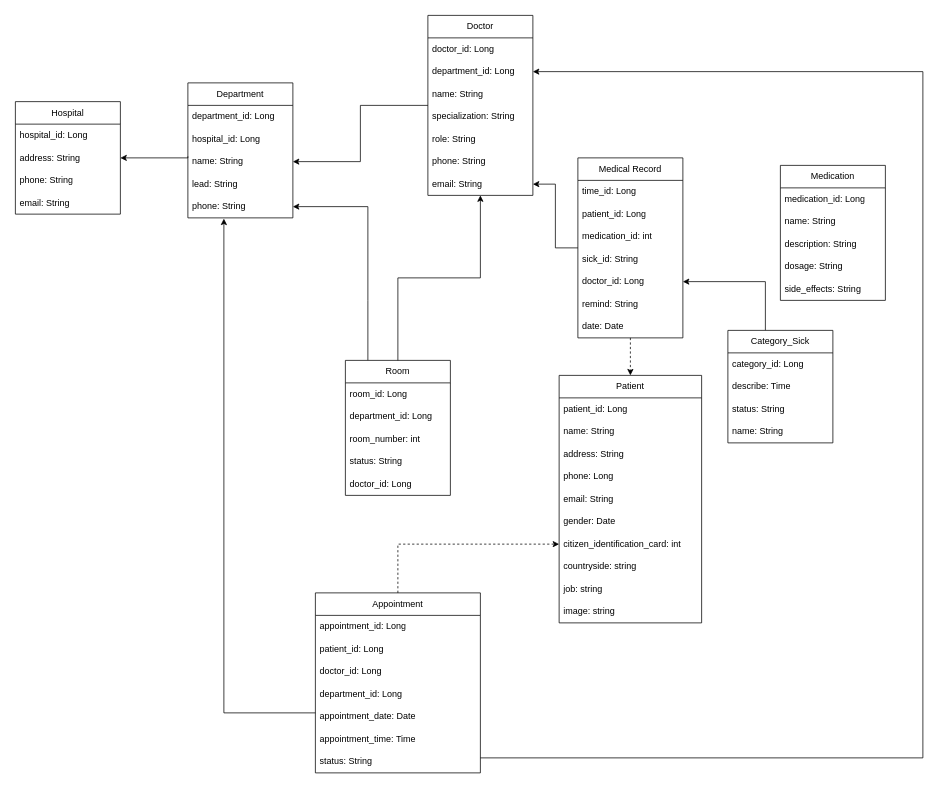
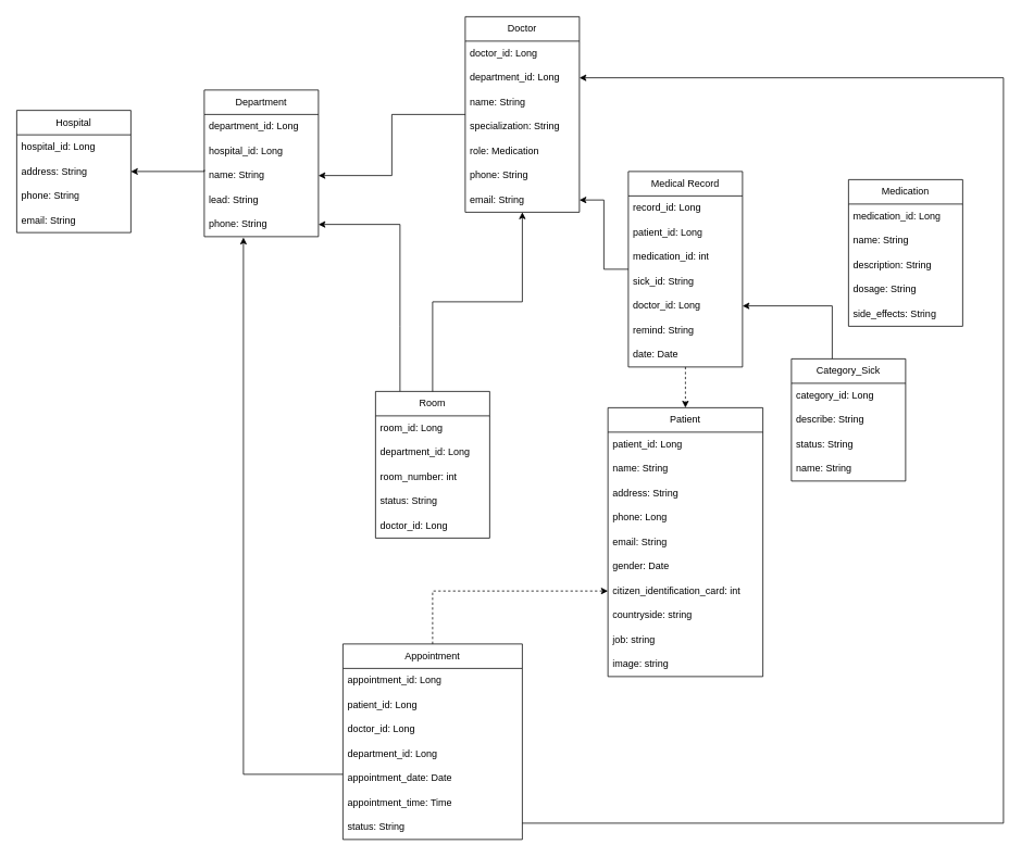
- <mxCell id="20" value="&lt;span style=&quot;text-align: center;&quot;&gt;role: String&lt;/span&gt;" style="text;strokeColor=none;fillColor=none;align=left;verticalAlign=middle;spacingLeft=4;spacingRight=4;overflow=hidden;points=[[0,0.5],[1,0.5]];portConstraint=eastwest;rotatable=0;whiteSpace=wrap;html=1;" vertex="1" parent="15"><mxGeometry y="150" width="140" height="30" as="geometry" /></mxCell>
+ <mxCell id="20" value="&lt;span style=&quot;text-align: center;&quot;&gt;role: Medication&lt;/span&gt;" style="text;strokeColor=none;fillColor=none;align=left;verticalAlign=middle;spacingLeft=4;spacingRight=4;overflow=hidden;points=[[0,0.5],[1,0.5]];portConstraint=eastwest;rotatable=0;whiteSpace=wrap;html=1;" vertex="1" parent="15"><mxGeometry y="150" width="140" height="30" as="geometry" /></mxCell>
- <mxCell id="34" value="&lt;span style=&quot;text-align: center;&quot;&gt;time_id&lt;/span&gt;&lt;span style=&quot;text-align: center;&quot;&gt;: Long&lt;/span&gt;" style="text;strokeColor=none;fillColor=none;align=left;verticalAlign=middle;spacingLeft=4;spacingRight=4;overflow=hidden;points=[[0,0.5],[1,0.5]];portConstraint=eastwest;rotatable=0;whiteSpace=wrap;html=1;" vertex="1" parent="33"><mxGeometry y="30" width="140" height="30" as="geometry" /></mxCell>
+ <mxCell id="34" value="&lt;span style=&quot;text-align: center;&quot;&gt;record_id&lt;/span&gt;&lt;span style=&quot;text-align: center;&quot;&gt;: Long&lt;/span&gt;" style="text;strokeColor=none;fillColor=none;align=left;verticalAlign=middle;spacingLeft=4;spacingRight=4;overflow=hidden;points=[[0,0.5],[1,0.5]];portConstraint=eastwest;rotatable=0;whiteSpace=wrap;html=1;" vertex="1" parent="33"><mxGeometry y="30" width="140" height="30" as="geometry" /></mxCell>
- <mxCell id="44" value="&lt;span style=&quot;text-align: center;&quot;&gt;describe: Time&lt;/span&gt;" style="text;strokeColor=none;fillColor=none;align=left;verticalAlign=middle;spacingLeft=4;spacingRight=4;overflow=hidden;points=[[0,0.5],[1,0.5]];portConstraint=eastwest;rotatable=0;whiteSpace=wrap;html=1;" vertex="1" parent="42"><mxGeometry y="60" width="140" height="30" as="geometry" /></mxCell>
+ <mxCell id="44" value="&lt;span style=&quot;text-align: center;&quot;&gt;describe: String&lt;/span&gt;" style="text;strokeColor=none;fillColor=none;align=left;verticalAlign=middle;spacingLeft=4;spacingRight=4;overflow=hidden;points=[[0,0.5],[1,0.5]];portConstraint=eastwest;rotatable=0;whiteSpace=wrap;html=1;" vertex="1" parent="42"><mxGeometry y="60" width="140" height="30" as="geometry" /></mxCell>
